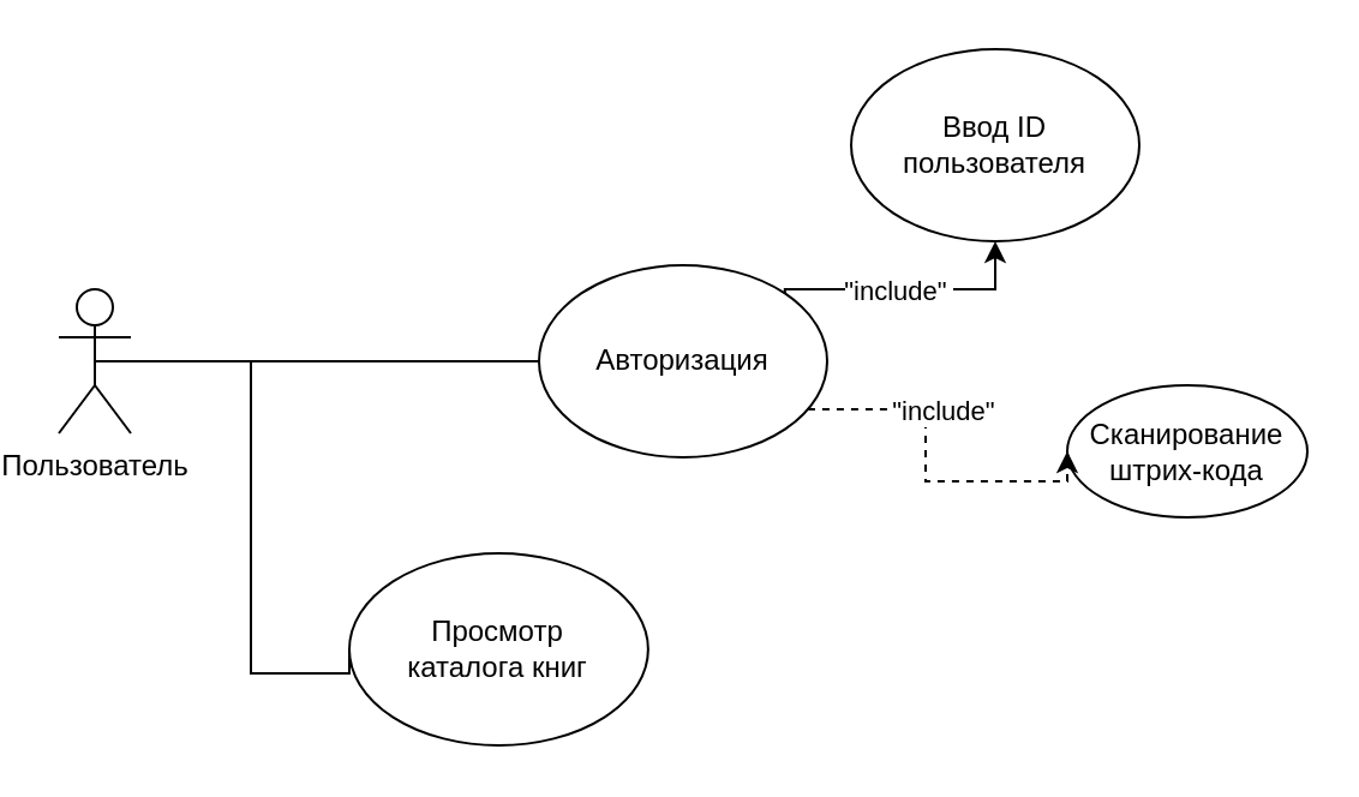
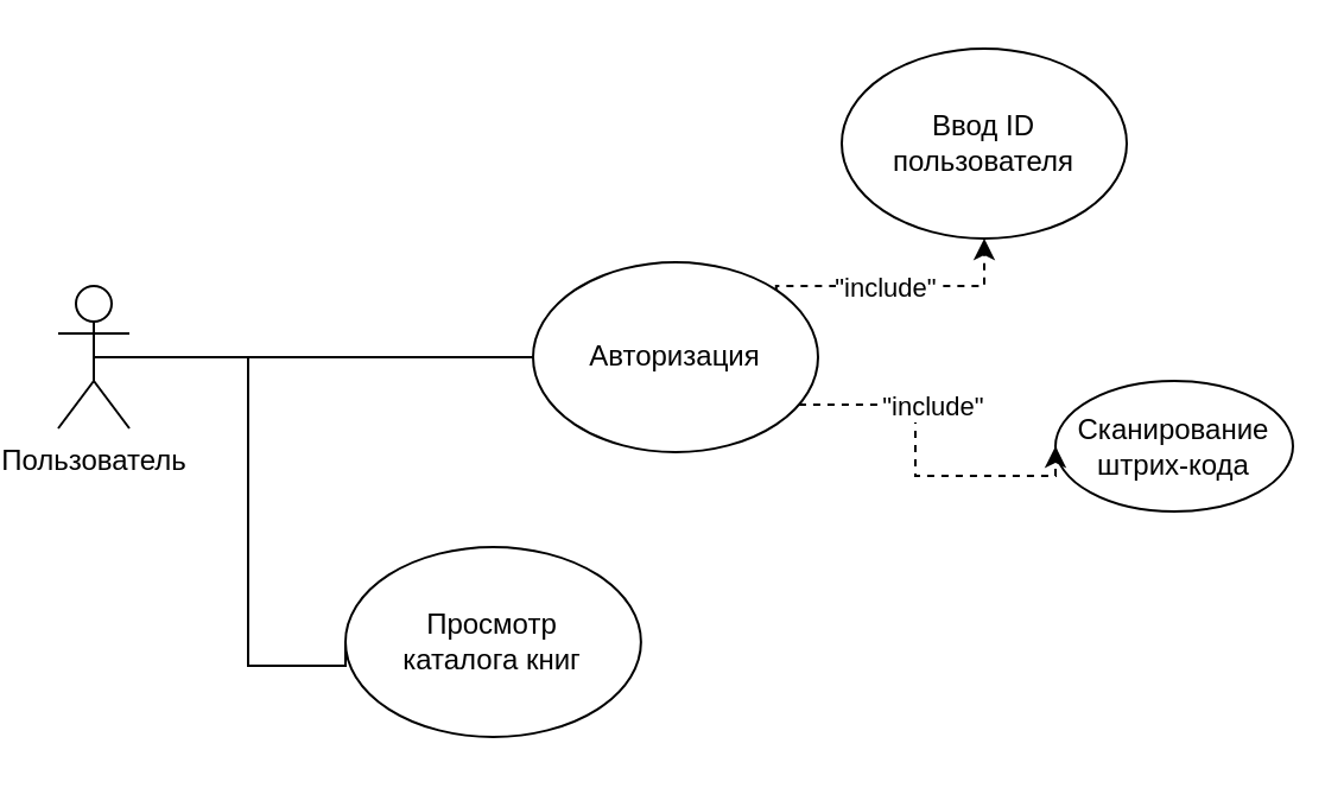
- <mxCell id="7" style="edgeStyle=orthogonalEdgeStyle;rounded=0;orthogonalLoop=1;jettySize=auto;html=1;exitX=1;exitY=0;exitDx=0;exitDy=0;entryX=0.5;entryY=1;entryDx=0;entryDy=0;dashed=0;" parent="1" source="11" target="5" edge="1"><mxGeometry relative="1" as="geometry"><Array as="points"><mxPoint x="322" y="120" /><mxPoint x="410" y="120" /></Array></mxGeometry></mxCell>
+ <mxCell id="7" style="edgeStyle=orthogonalEdgeStyle;rounded=0;orthogonalLoop=1;jettySize=auto;html=1;exitX=1;exitY=0;exitDx=0;exitDy=0;entryX=0.5;entryY=1;entryDx=0;entryDy=0;dashed=1;" parent="1" source="11" target="5" edge="1"><mxGeometry relative="1" as="geometry"><Array as="points"><mxPoint x="322" y="120" /><mxPoint x="410" y="120" /></Array></mxGeometry></mxCell>
